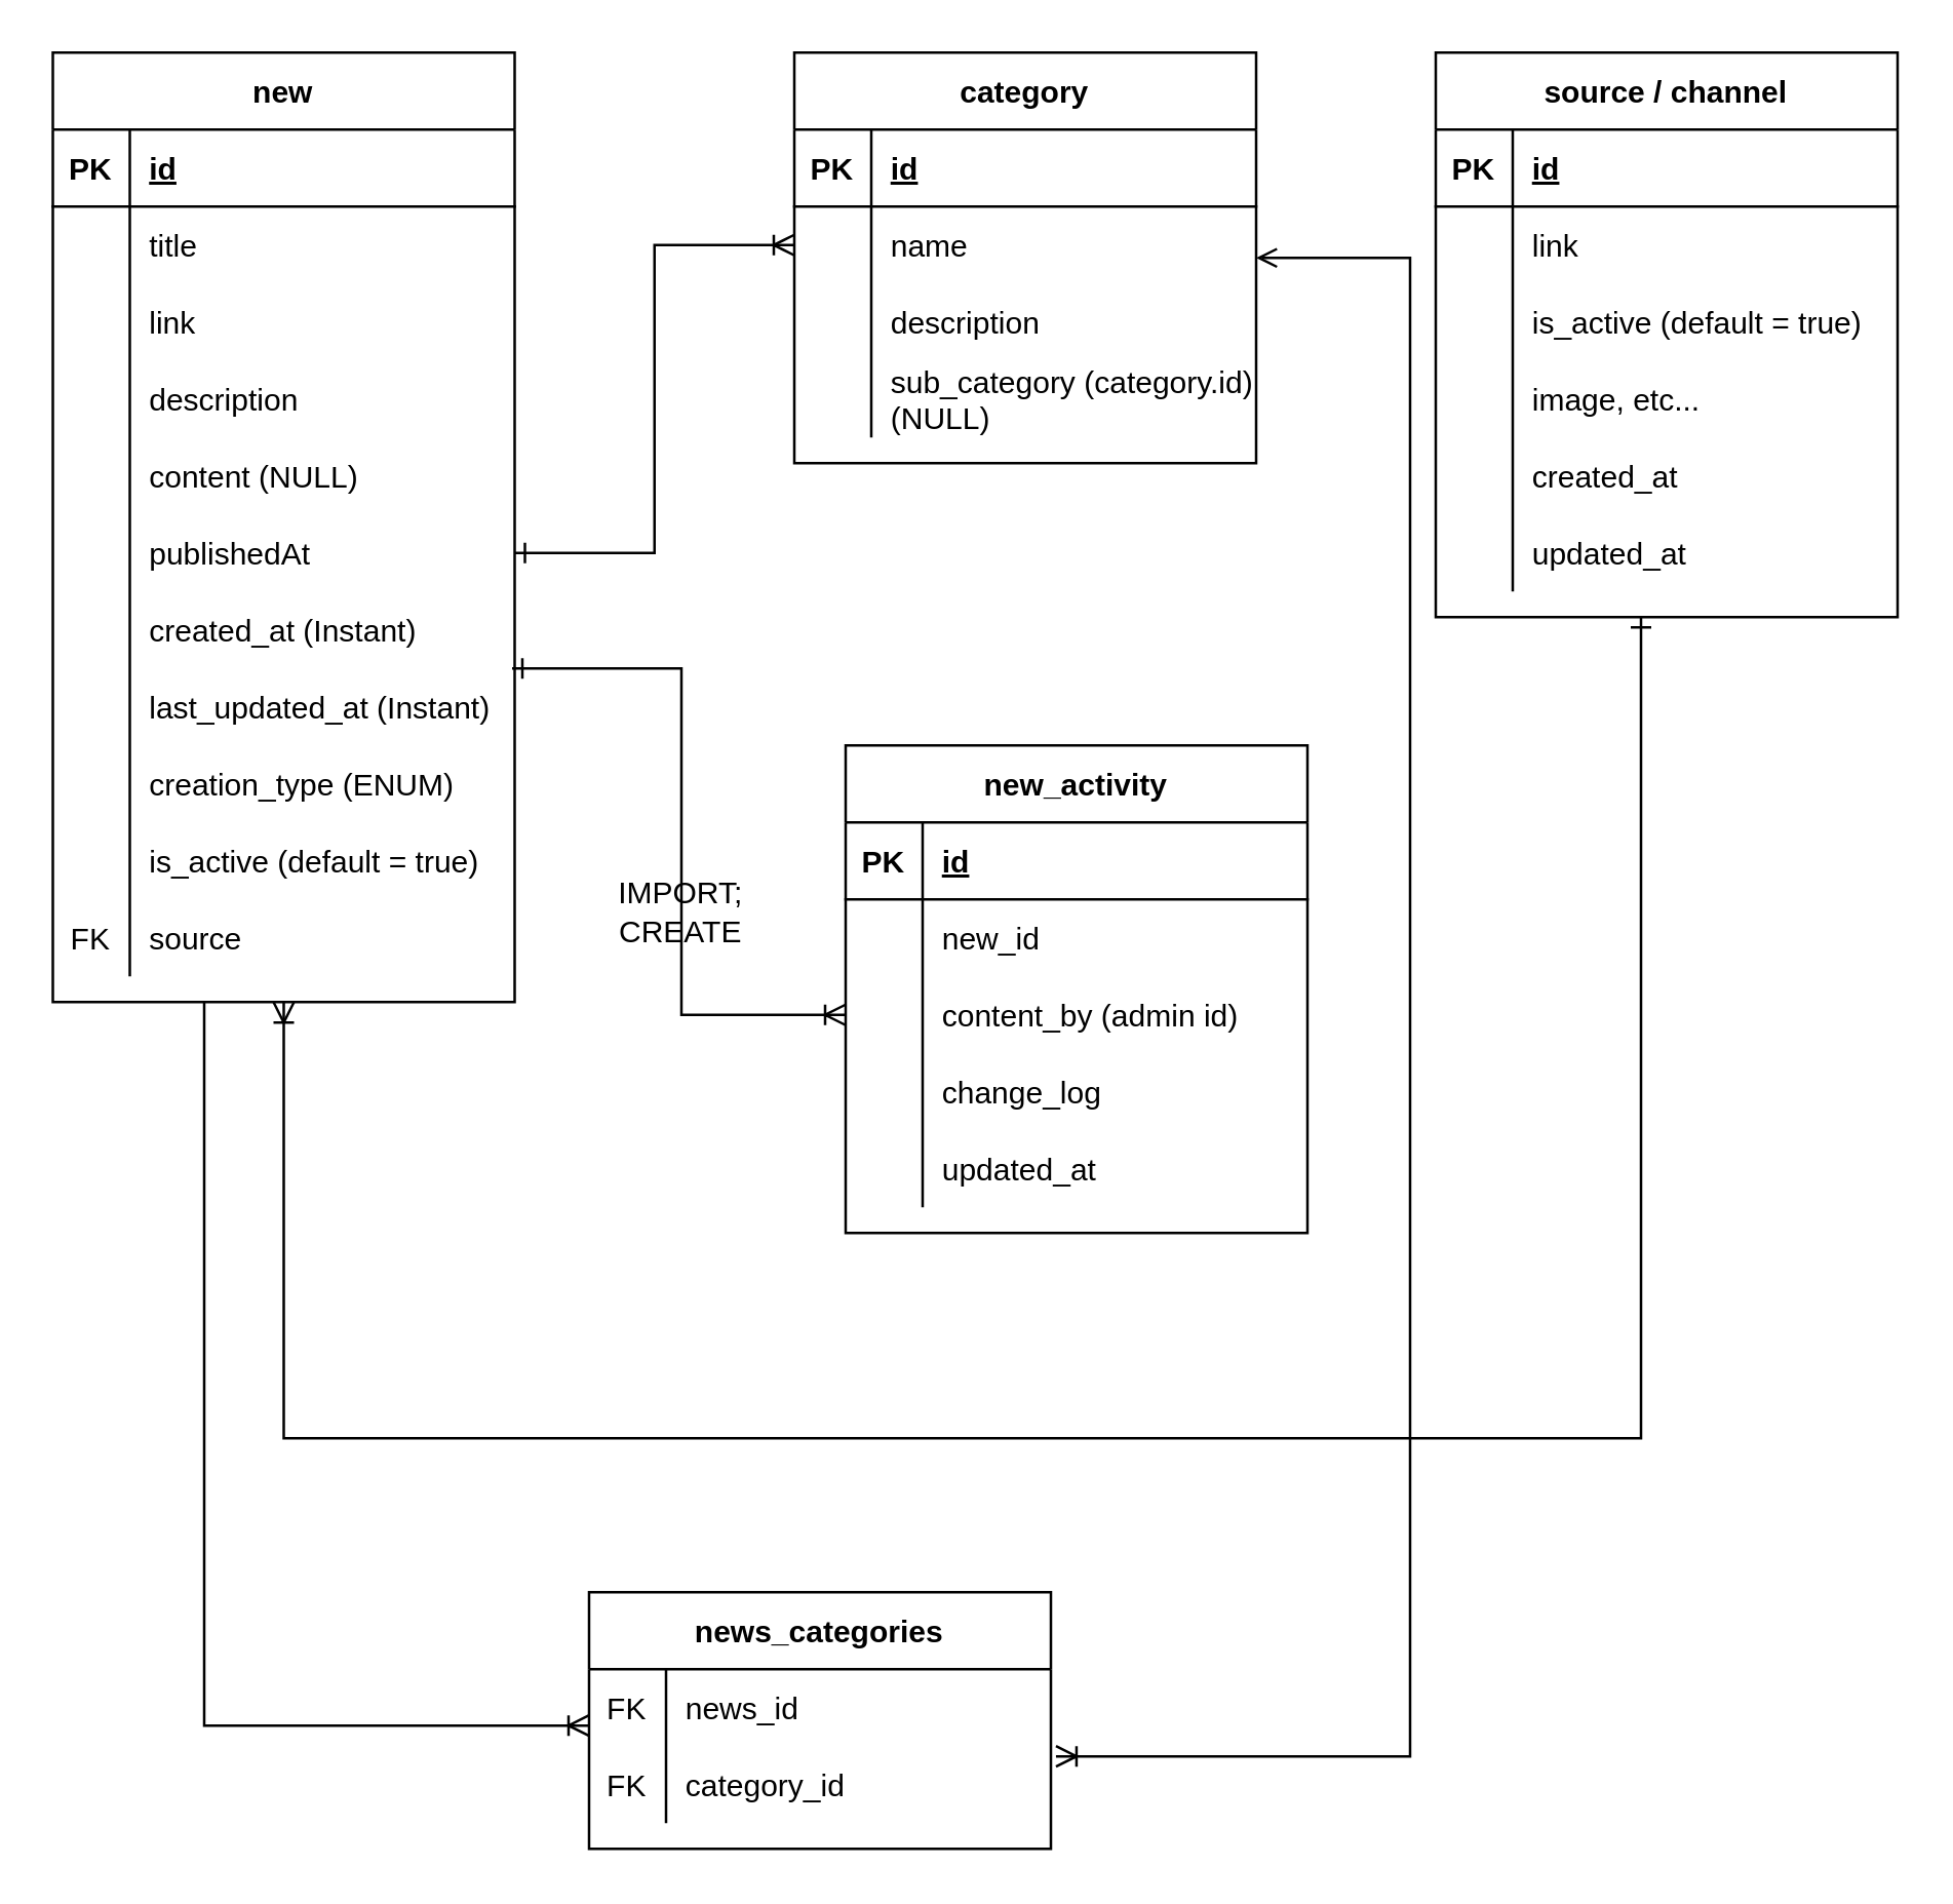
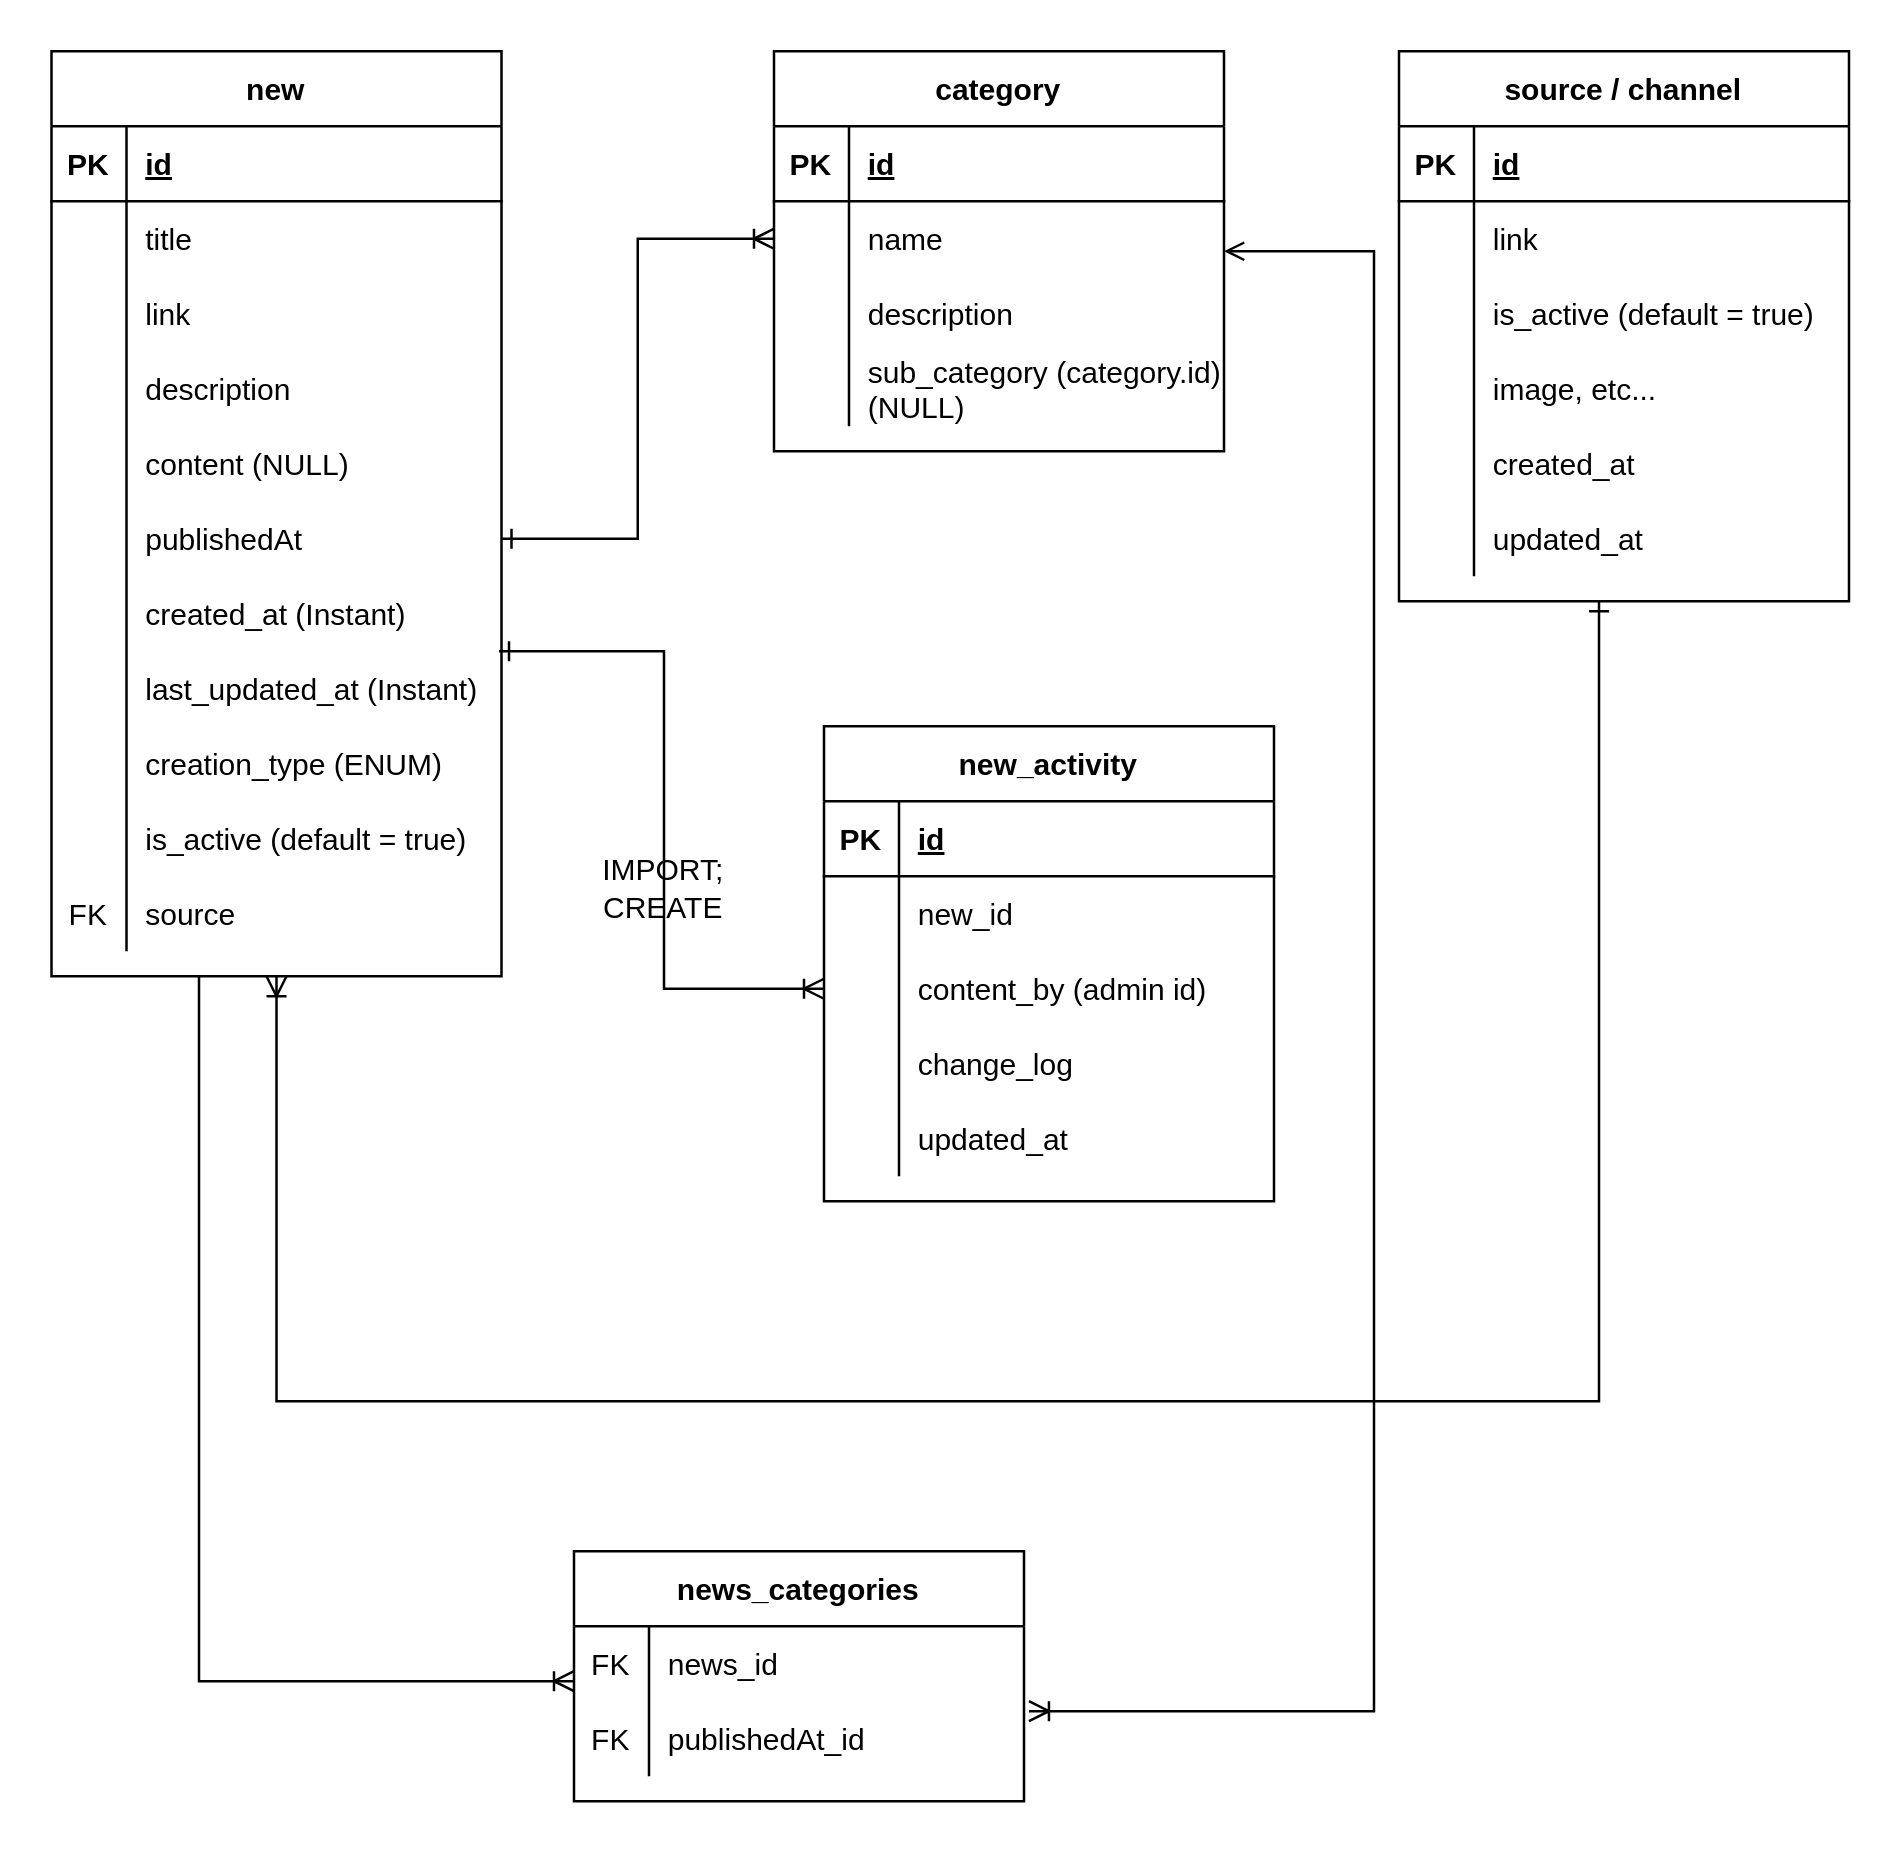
- <mxCell id="96" value="category_id" style="shape=partialRectangle;connectable=0;fillColor=none;top=0;left=0;bottom=0;right=0;align=left;spacingLeft=6;overflow=hidden;" vertex="1" parent="94"><mxGeometry x="30" width="150" height="30" as="geometry"><mxRectangle width="150" height="30" as="alternateBounds" /></mxGeometry></mxCell>
+ <mxCell id="96" value="publishedAt_id" style="shape=partialRectangle;connectable=0;fillColor=none;top=0;left=0;bottom=0;right=0;align=left;spacingLeft=6;overflow=hidden;" vertex="1" parent="94"><mxGeometry x="30" width="150" height="30" as="geometry"><mxRectangle width="150" height="30" as="alternateBounds" /></mxGeometry></mxCell>
